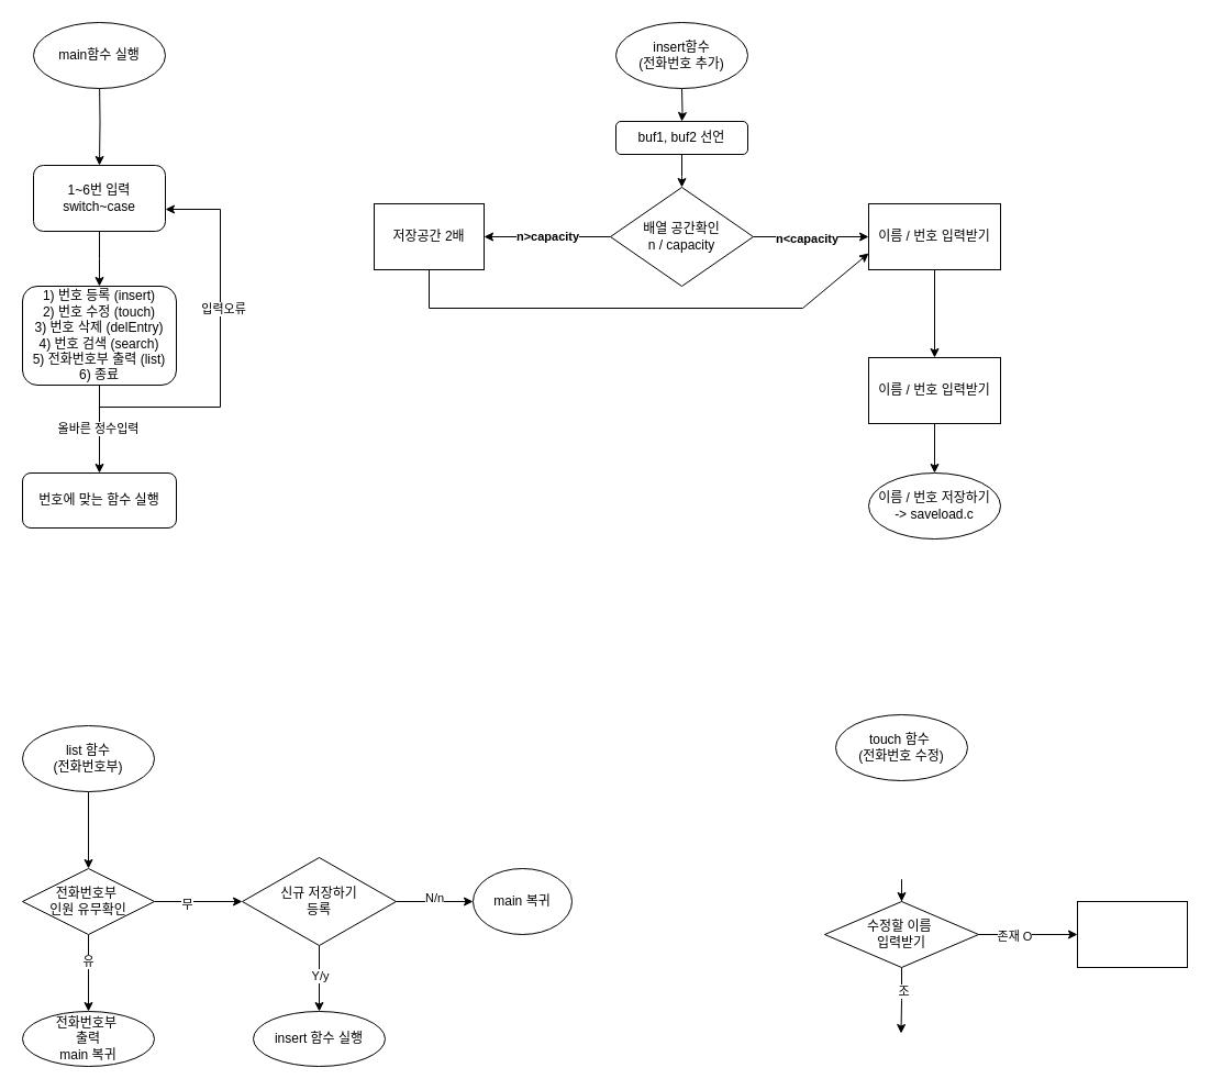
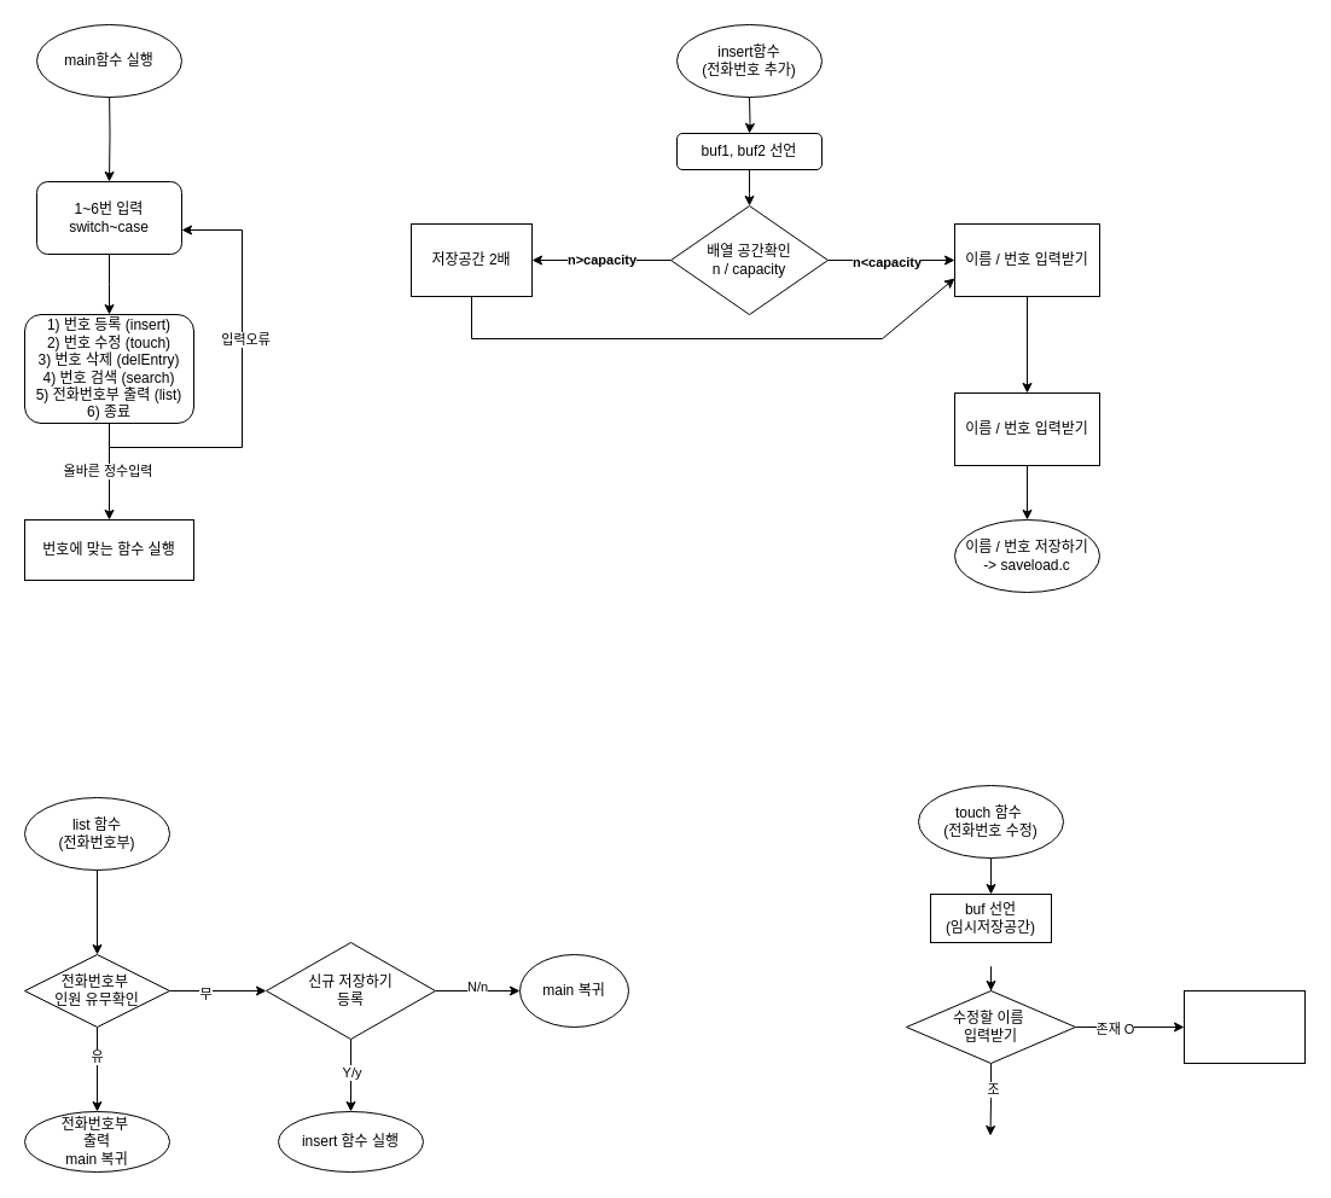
- <mxCell id="8" value="번호에 맞는 함수 실행" style="rounded=1;whiteSpace=wrap;html=1;" parent="1" vertex="1"><mxGeometry x="20" y="430" width="140" height="50" as="geometry" /></mxCell>
+ <mxCell id="8" value="번호에 맞는 함수 실행" style="whiteSpace=wrap;html=1;rounded=0;" parent="1" vertex="1"><mxGeometry x="20" y="430" width="140" height="50" as="geometry" /></mxCell>
+ <mxCell id="47" value="" style="edgeStyle=orthogonalEdgeStyle;rounded=0;orthogonalLoop=1;jettySize=auto;html=1;" parent="1" source="48" target="50" edge="1"><mxGeometry relative="1" as="geometry" /></mxCell>
+ <mxCell id="50" value="buf 선언&lt;div&gt;(임시저장공간)&lt;/div&gt;" style="whiteSpace=wrap;html=1;" parent="1" vertex="1"><mxGeometry x="770" y="740" width="100" height="40" as="geometry" /></mxCell>
